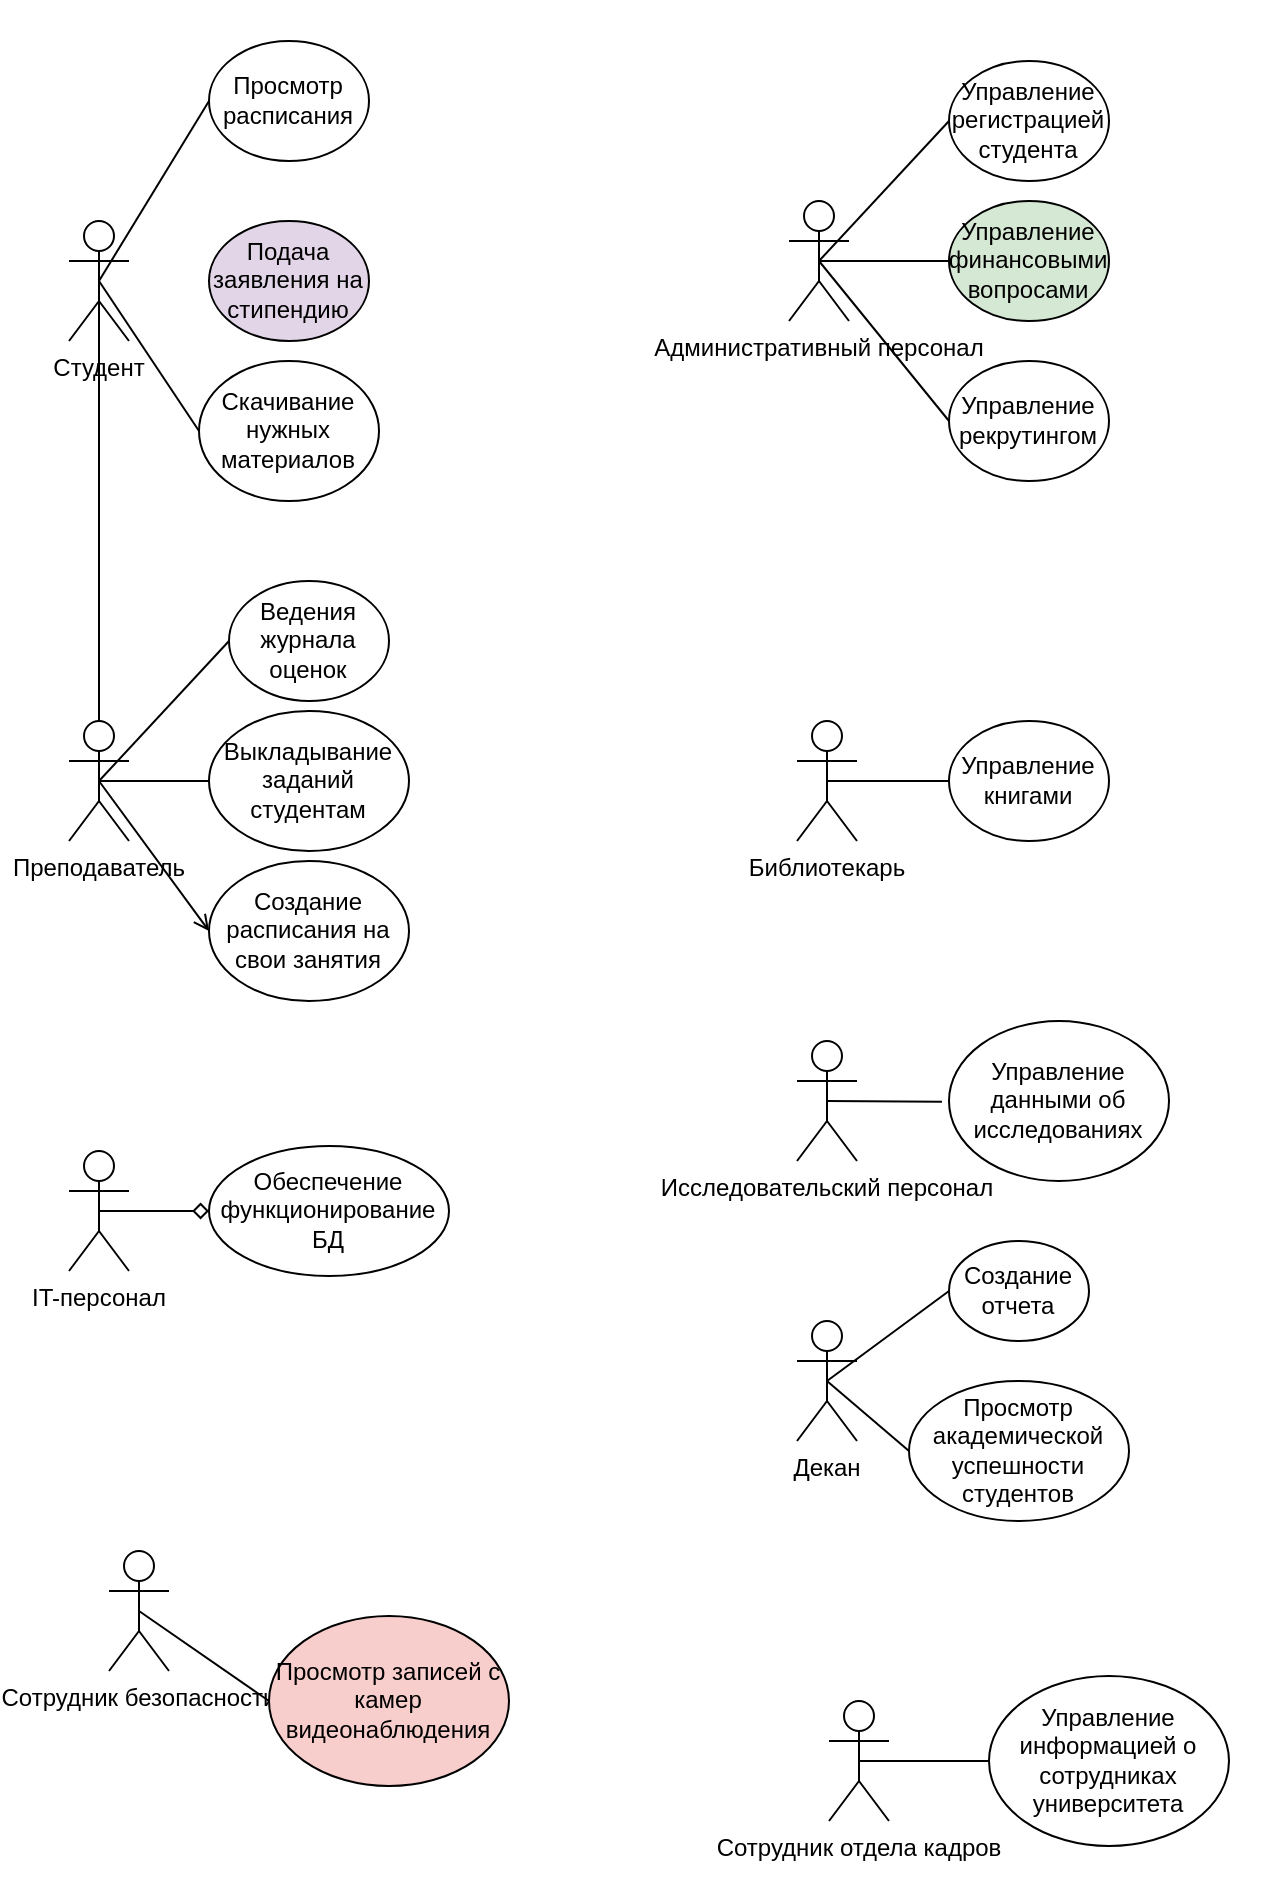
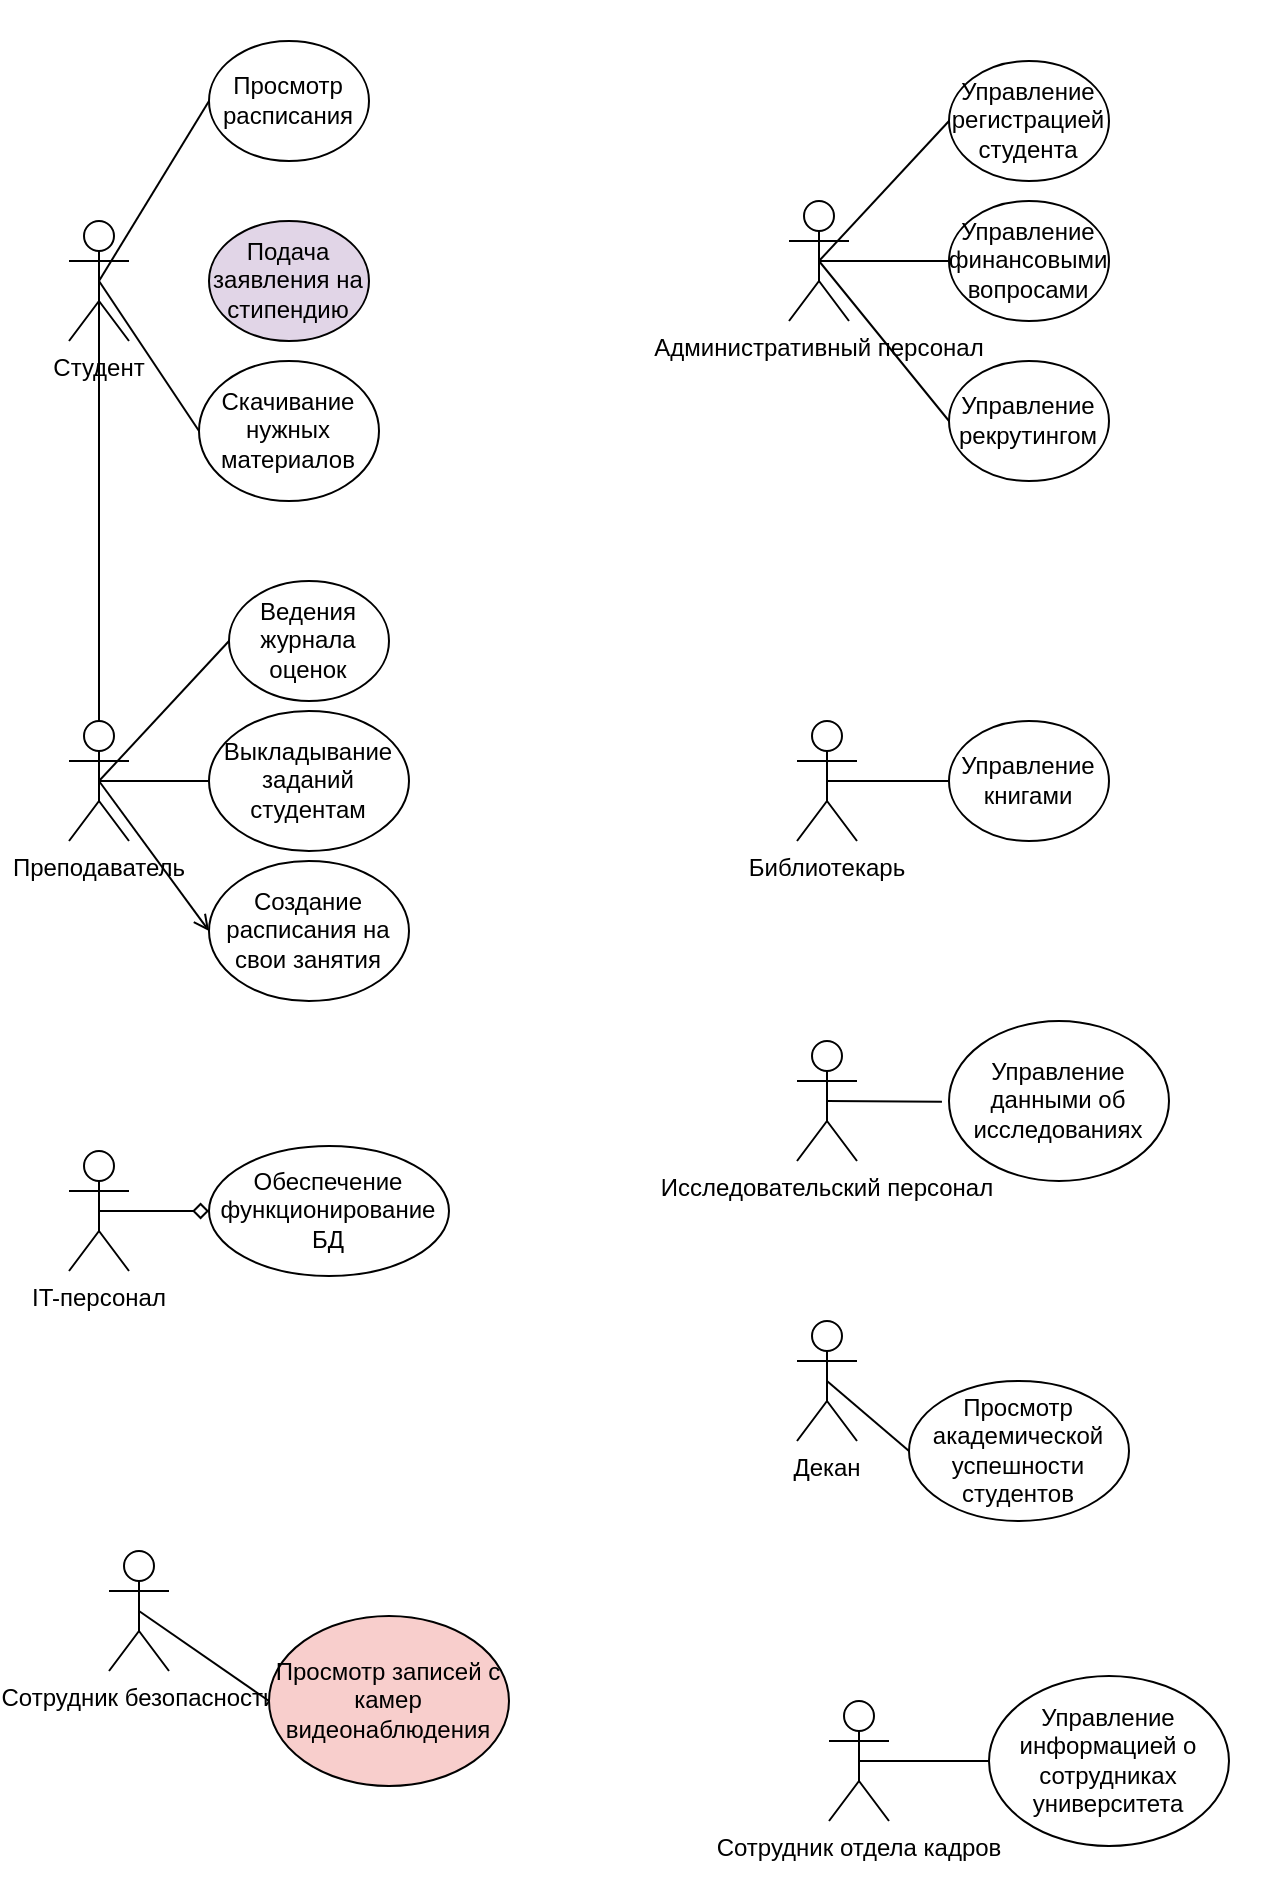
- <mxCell id="23" value="Управление финансовыми вопросами" style="ellipse;whiteSpace=wrap;html=1;fillColor=#d5e8d4;" vertex="1" parent="1"><mxGeometry x="460" y="100" width="80" height="60" as="geometry" /></mxCell>
+ <mxCell id="23" value="Управление финансовыми вопросами" style="ellipse;whiteSpace=wrap;html=1;" vertex="1" parent="1"><mxGeometry x="460" y="100" width="80" height="60" as="geometry" /></mxCell>
- <mxCell id="39" value="Создание отчета" style="ellipse;whiteSpace=wrap;html=1;" vertex="1" parent="1"><mxGeometry x="460" y="620" width="70" height="50" as="geometry" /></mxCell>
- <mxCell id="31" style="rounded=0;orthogonalLoop=1;jettySize=auto;html=1;exitX=0.5;exitY=0.5;exitDx=0;exitDy=0;exitPerimeter=0;entryX=0;entryY=0.5;entryDx=0;entryDy=0;endArrow=none;endFill=0;" edge="1" parent="1" source="33" target="39"><mxGeometry relative="1" as="geometry" /></mxCell>
